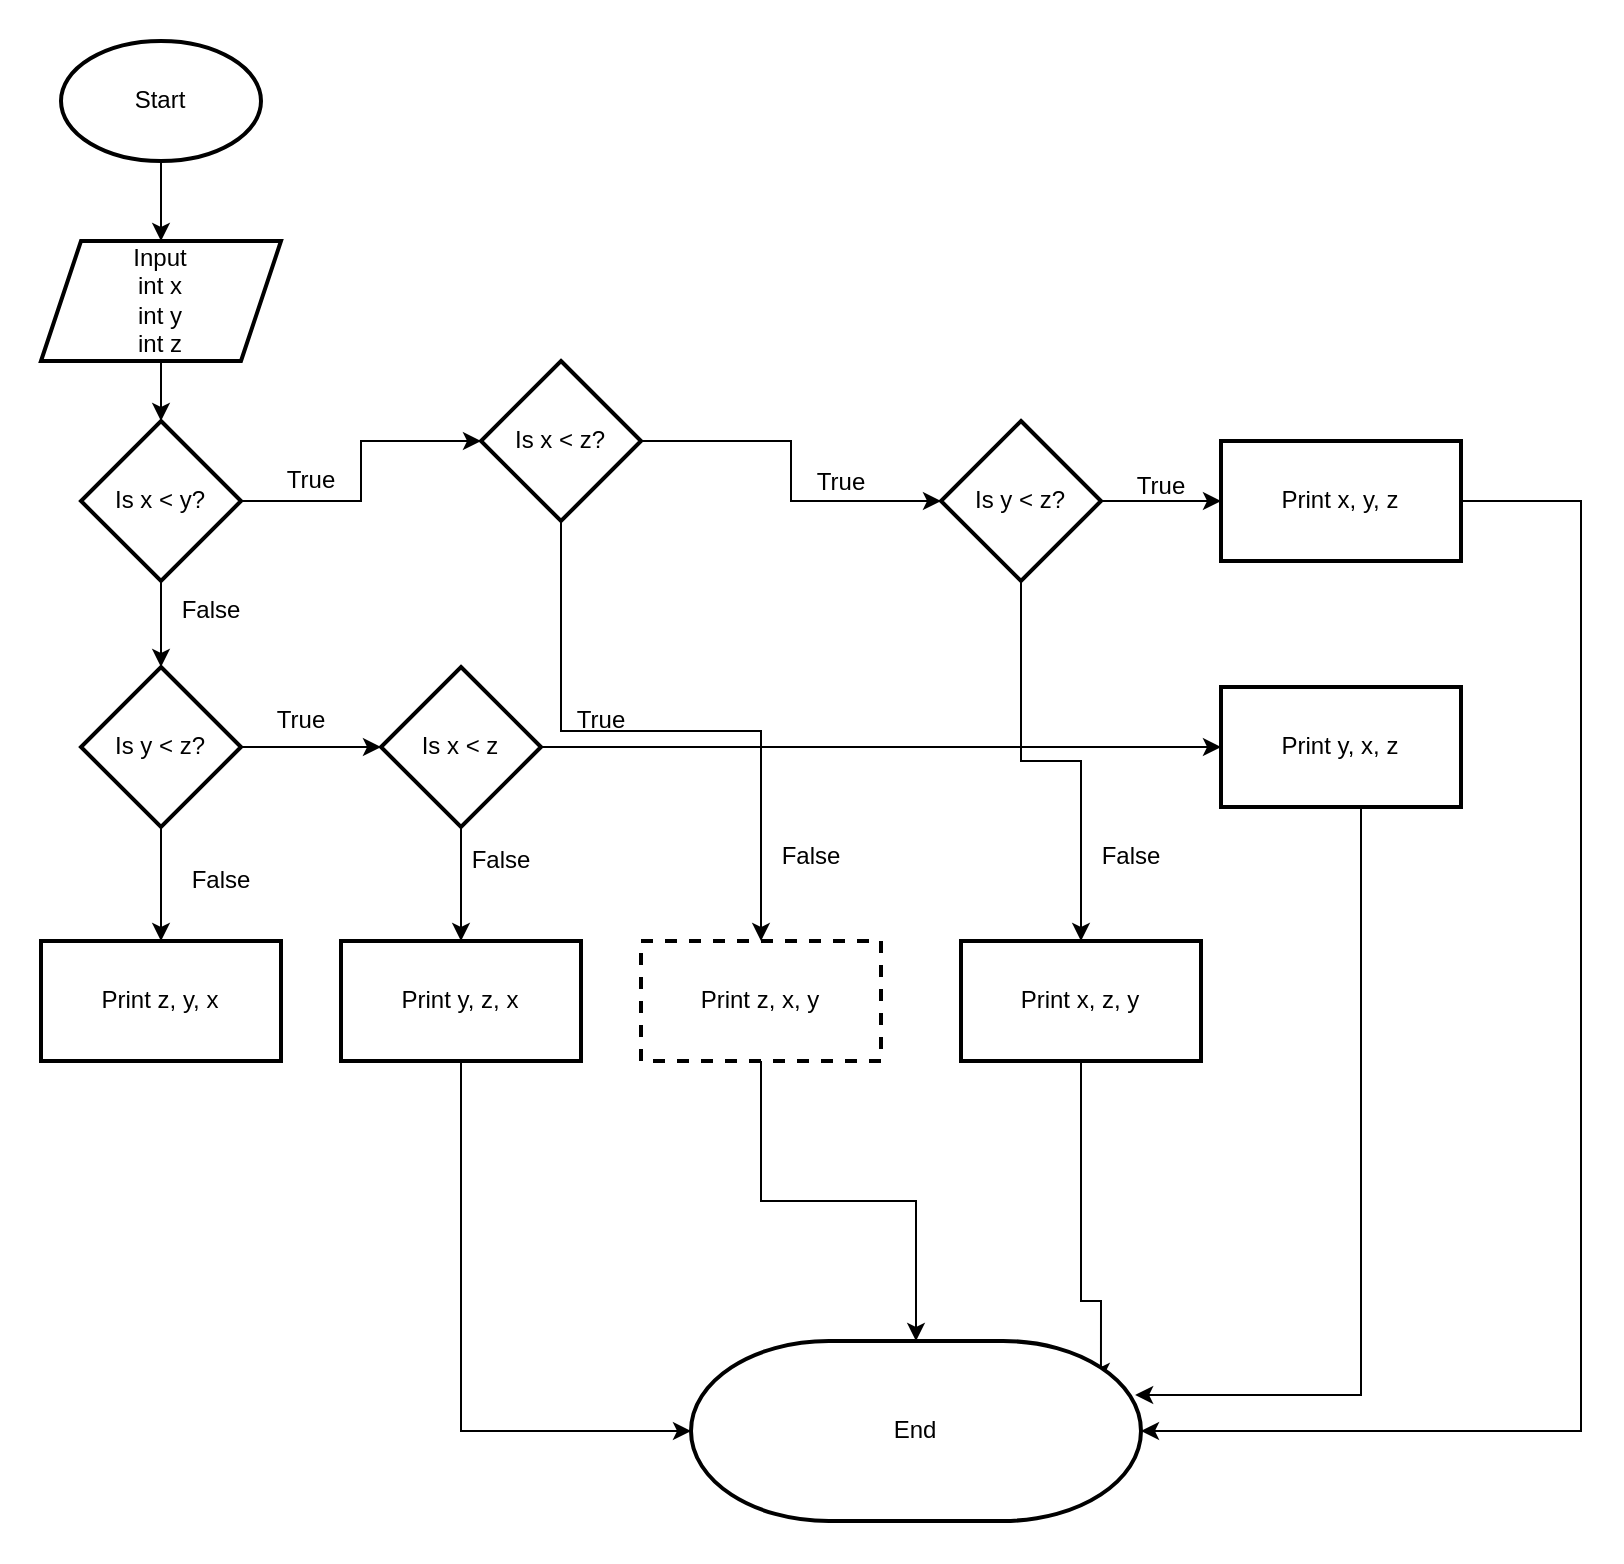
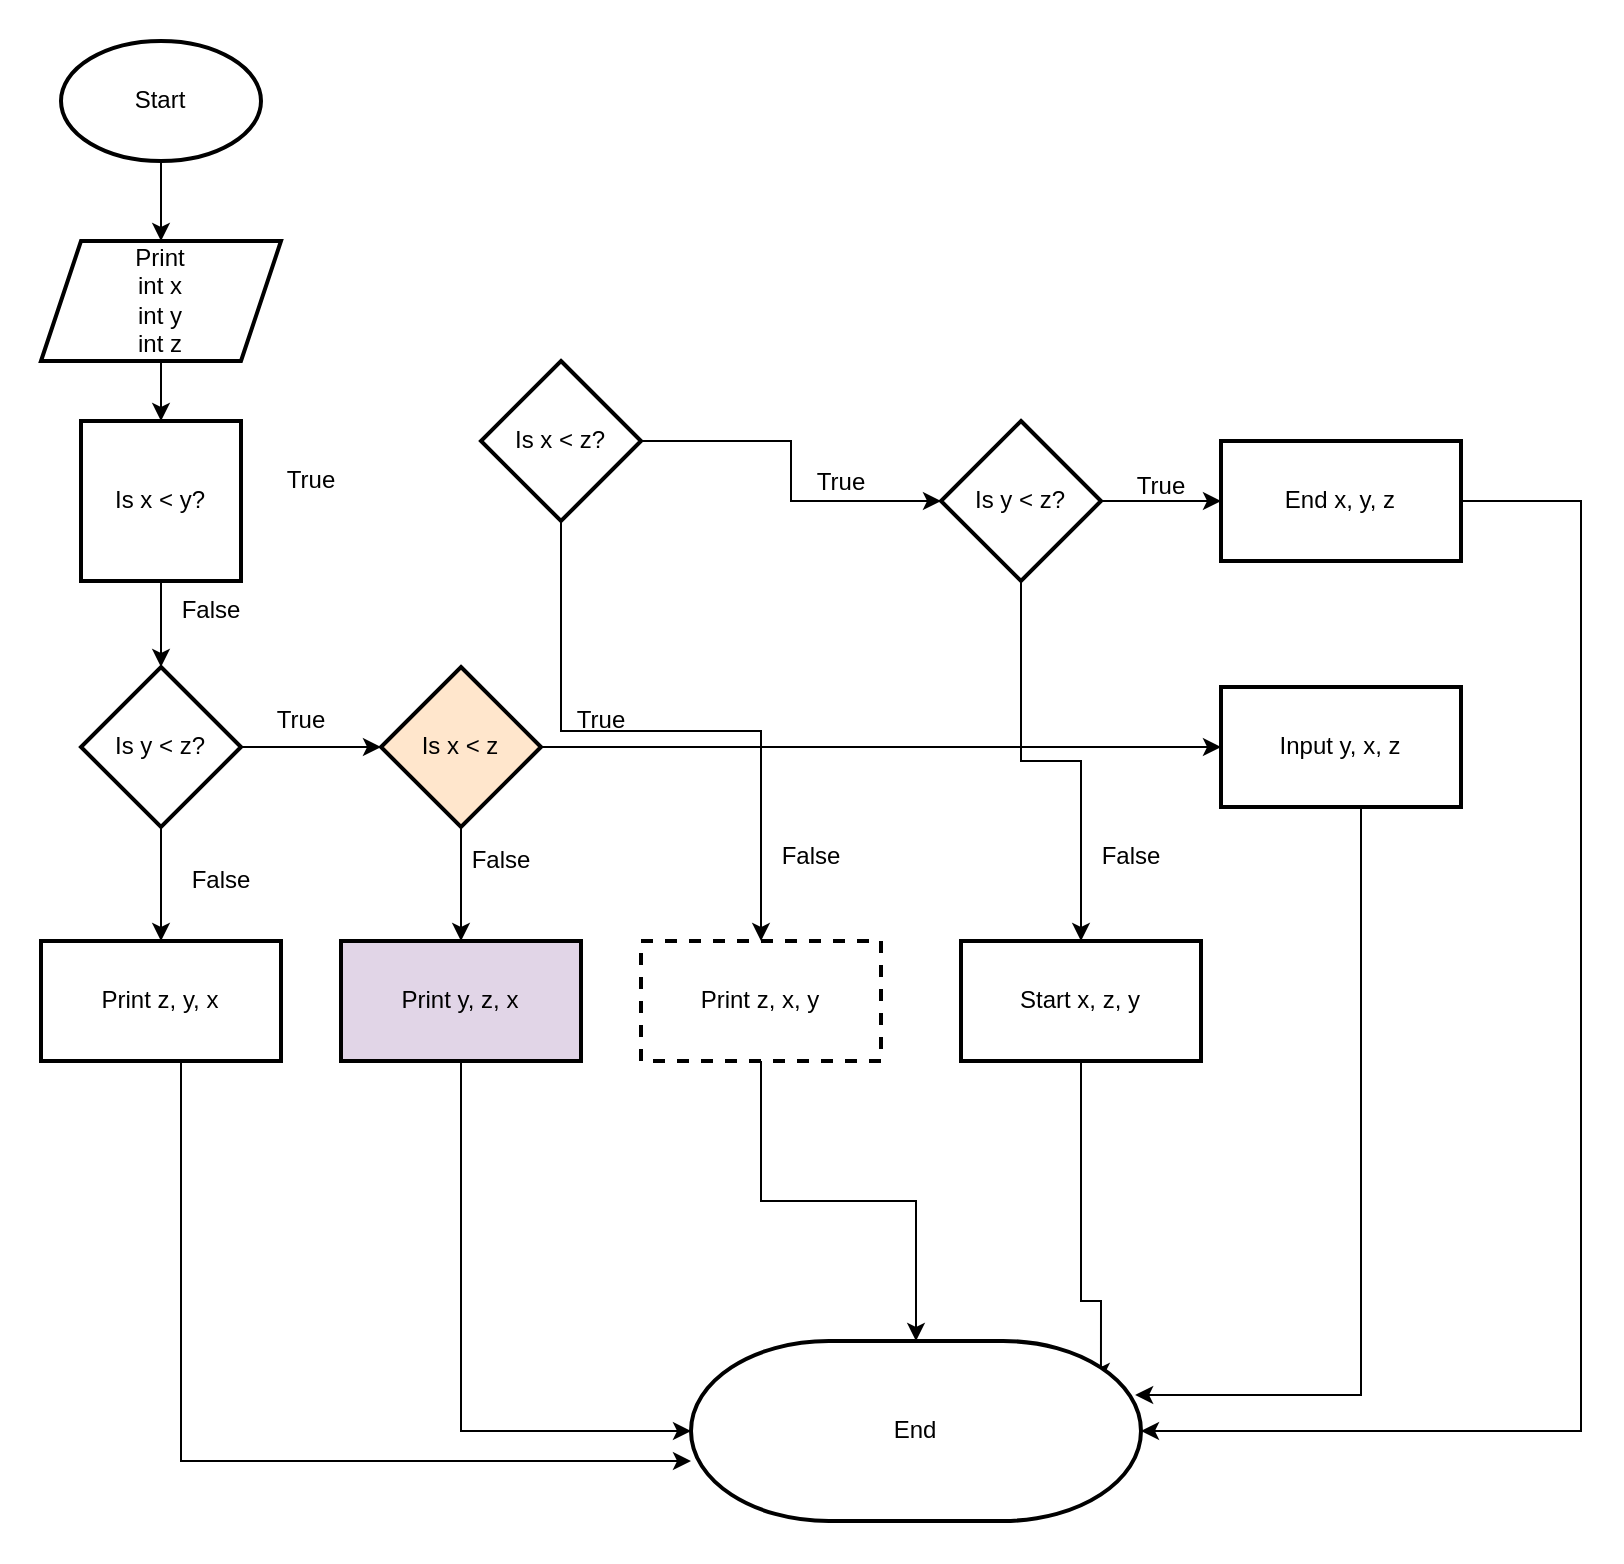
- <mxCell id="5" value="Input &lt;br&gt;int x&lt;br&gt;int y&lt;br&gt;int z" style="shape=parallelogram;perimeter=parallelogramPerimeter;whiteSpace=wrap;html=1;fixedSize=1;strokeWidth=2;" vertex="1" parent="1"><mxGeometry x="20" y="120" width="120" height="60" as="geometry" /></mxCell>
+ <mxCell id="5" value="Print &lt;br&gt;int x&lt;br&gt;int y&lt;br&gt;int z" style="shape=parallelogram;perimeter=parallelogramPerimeter;whiteSpace=wrap;html=1;fixedSize=1;strokeWidth=2;" vertex="1" parent="1"><mxGeometry x="20" y="120" width="120" height="60" as="geometry" /></mxCell>
- <mxCell id="6" value="" style="edgeStyle=orthogonalEdgeStyle;rounded=0;orthogonalLoop=1;jettySize=auto;html=1;" edge="1" parent="1" source="8" target="11"><mxGeometry relative="1" as="geometry" /></mxCell>
- <mxCell id="8" value="Is x &amp;lt; y?" style="rhombus;whiteSpace=wrap;html=1;strokeWidth=2;" vertex="1" parent="1"><mxGeometry x="40" y="210" width="80" height="80" as="geometry" /></mxCell>
+ <mxCell id="8" value="Is x &amp;lt; y?" style="whiteSpace=wrap;html=1;strokeWidth=2;rounded=0;" vertex="1" parent="1"><mxGeometry x="40" y="210" width="80" height="80" as="geometry" /></mxCell>
- <mxCell id="17" value="Print x, y, z" style="whiteSpace=wrap;html=1;strokeWidth=2;" vertex="1" parent="1"><mxGeometry x="610" y="220" width="120" height="60" as="geometry" /></mxCell>
+ <mxCell id="17" value="End x, y, z" style="whiteSpace=wrap;html=1;strokeWidth=2;" vertex="1" parent="1"><mxGeometry x="610" y="220" width="120" height="60" as="geometry" /></mxCell>
- <mxCell id="26" value="Is x &amp;lt; z" style="rhombus;whiteSpace=wrap;html=1;strokeWidth=2;" vertex="1" parent="1"><mxGeometry x="190" y="333" width="80" height="80" as="geometry" /></mxCell>
+ <mxCell id="26" value="Is x &amp;lt; z" style="rhombus;whiteSpace=wrap;html=1;strokeWidth=2;fillColor=#ffe6cc;" vertex="1" parent="1"><mxGeometry x="190" y="333" width="80" height="80" as="geometry" /></mxCell>
- <mxCell id="28" value="Print y, x, z" style="whiteSpace=wrap;html=1;strokeWidth=2;" vertex="1" parent="1"><mxGeometry x="610" y="343" width="120" height="60" as="geometry" /></mxCell>
+ <mxCell id="28" value="Input y, x, z" style="whiteSpace=wrap;html=1;strokeWidth=2;" vertex="1" parent="1"><mxGeometry x="610" y="343" width="120" height="60" as="geometry" /></mxCell>
- <mxCell id="35" value="Print y, z, x" style="whiteSpace=wrap;html=1;strokeWidth=2;" vertex="1" parent="1"><mxGeometry x="170" y="470" width="120" height="60" as="geometry" /></mxCell>
+ <mxCell id="35" value="Print y, z, x" style="whiteSpace=wrap;html=1;strokeWidth=2;fillColor=#e1d5e7;" vertex="1" parent="1"><mxGeometry x="170" y="470" width="120" height="60" as="geometry" /></mxCell>
- <mxCell id="41" value="Print x, z, y" style="whiteSpace=wrap;html=1;strokeWidth=2;" vertex="1" parent="1"><mxGeometry x="480" y="470" width="120" height="60" as="geometry" /></mxCell>
+ <mxCell id="41" value="Start x, z, y" style="whiteSpace=wrap;html=1;strokeWidth=2;" vertex="1" parent="1"><mxGeometry x="480" y="470" width="120" height="60" as="geometry" /></mxCell>
+ <mxCell id="31" style="edgeStyle=orthogonalEdgeStyle;rounded=0;orthogonalLoop=1;jettySize=auto;html=1;" edge="1" parent="1" source="32" target="42"><mxGeometry relative="1" as="geometry"><mxPoint x="90" y="550" as="targetPoint" /><Array as="points"><mxPoint x="90" y="730" /></Array></mxGeometry></mxCell>
